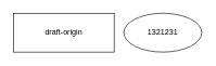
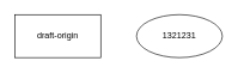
- <mxCell id="2" value="draft-origin" style="rounded=0;whiteSpace=wrap;html=1;" vertex="1" parent="1"><mxGeometry x="20" y="20" width="155" height="60" as="geometry" /></mxCell>
+ <mxCell id="2" value="draft-origin" style="rounded=0;whiteSpace=wrap;html=1;" vertex="1" parent="1"><mxGeometry x="20" y="20" width="120" height="60" as="geometry" /></mxCell>
